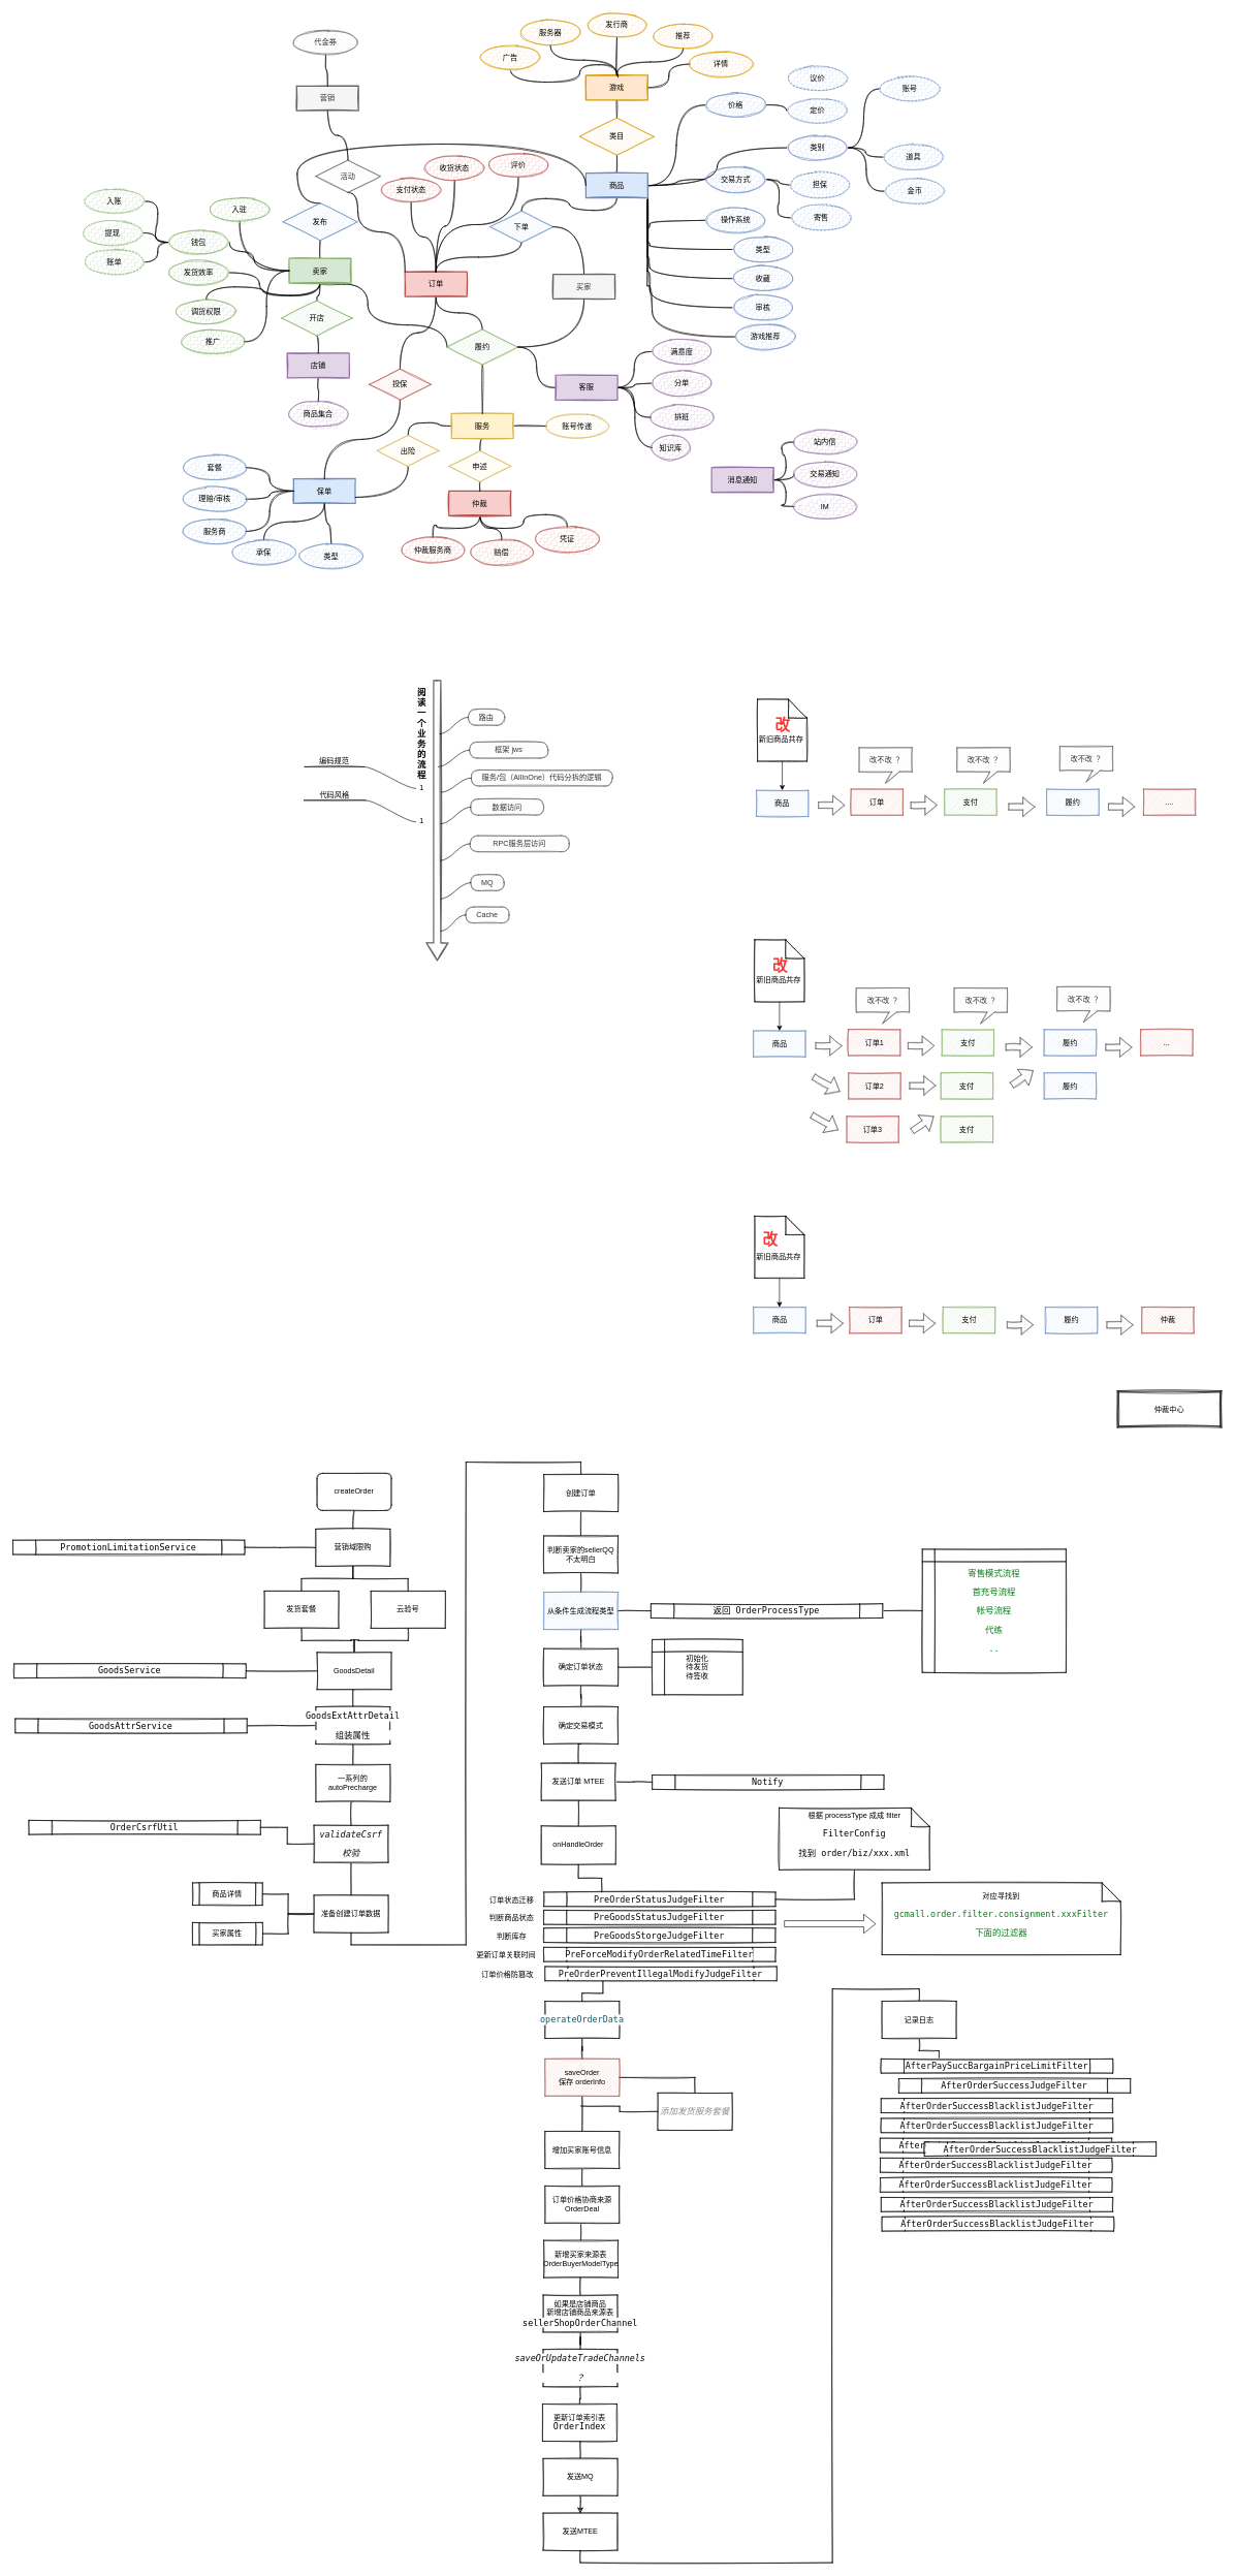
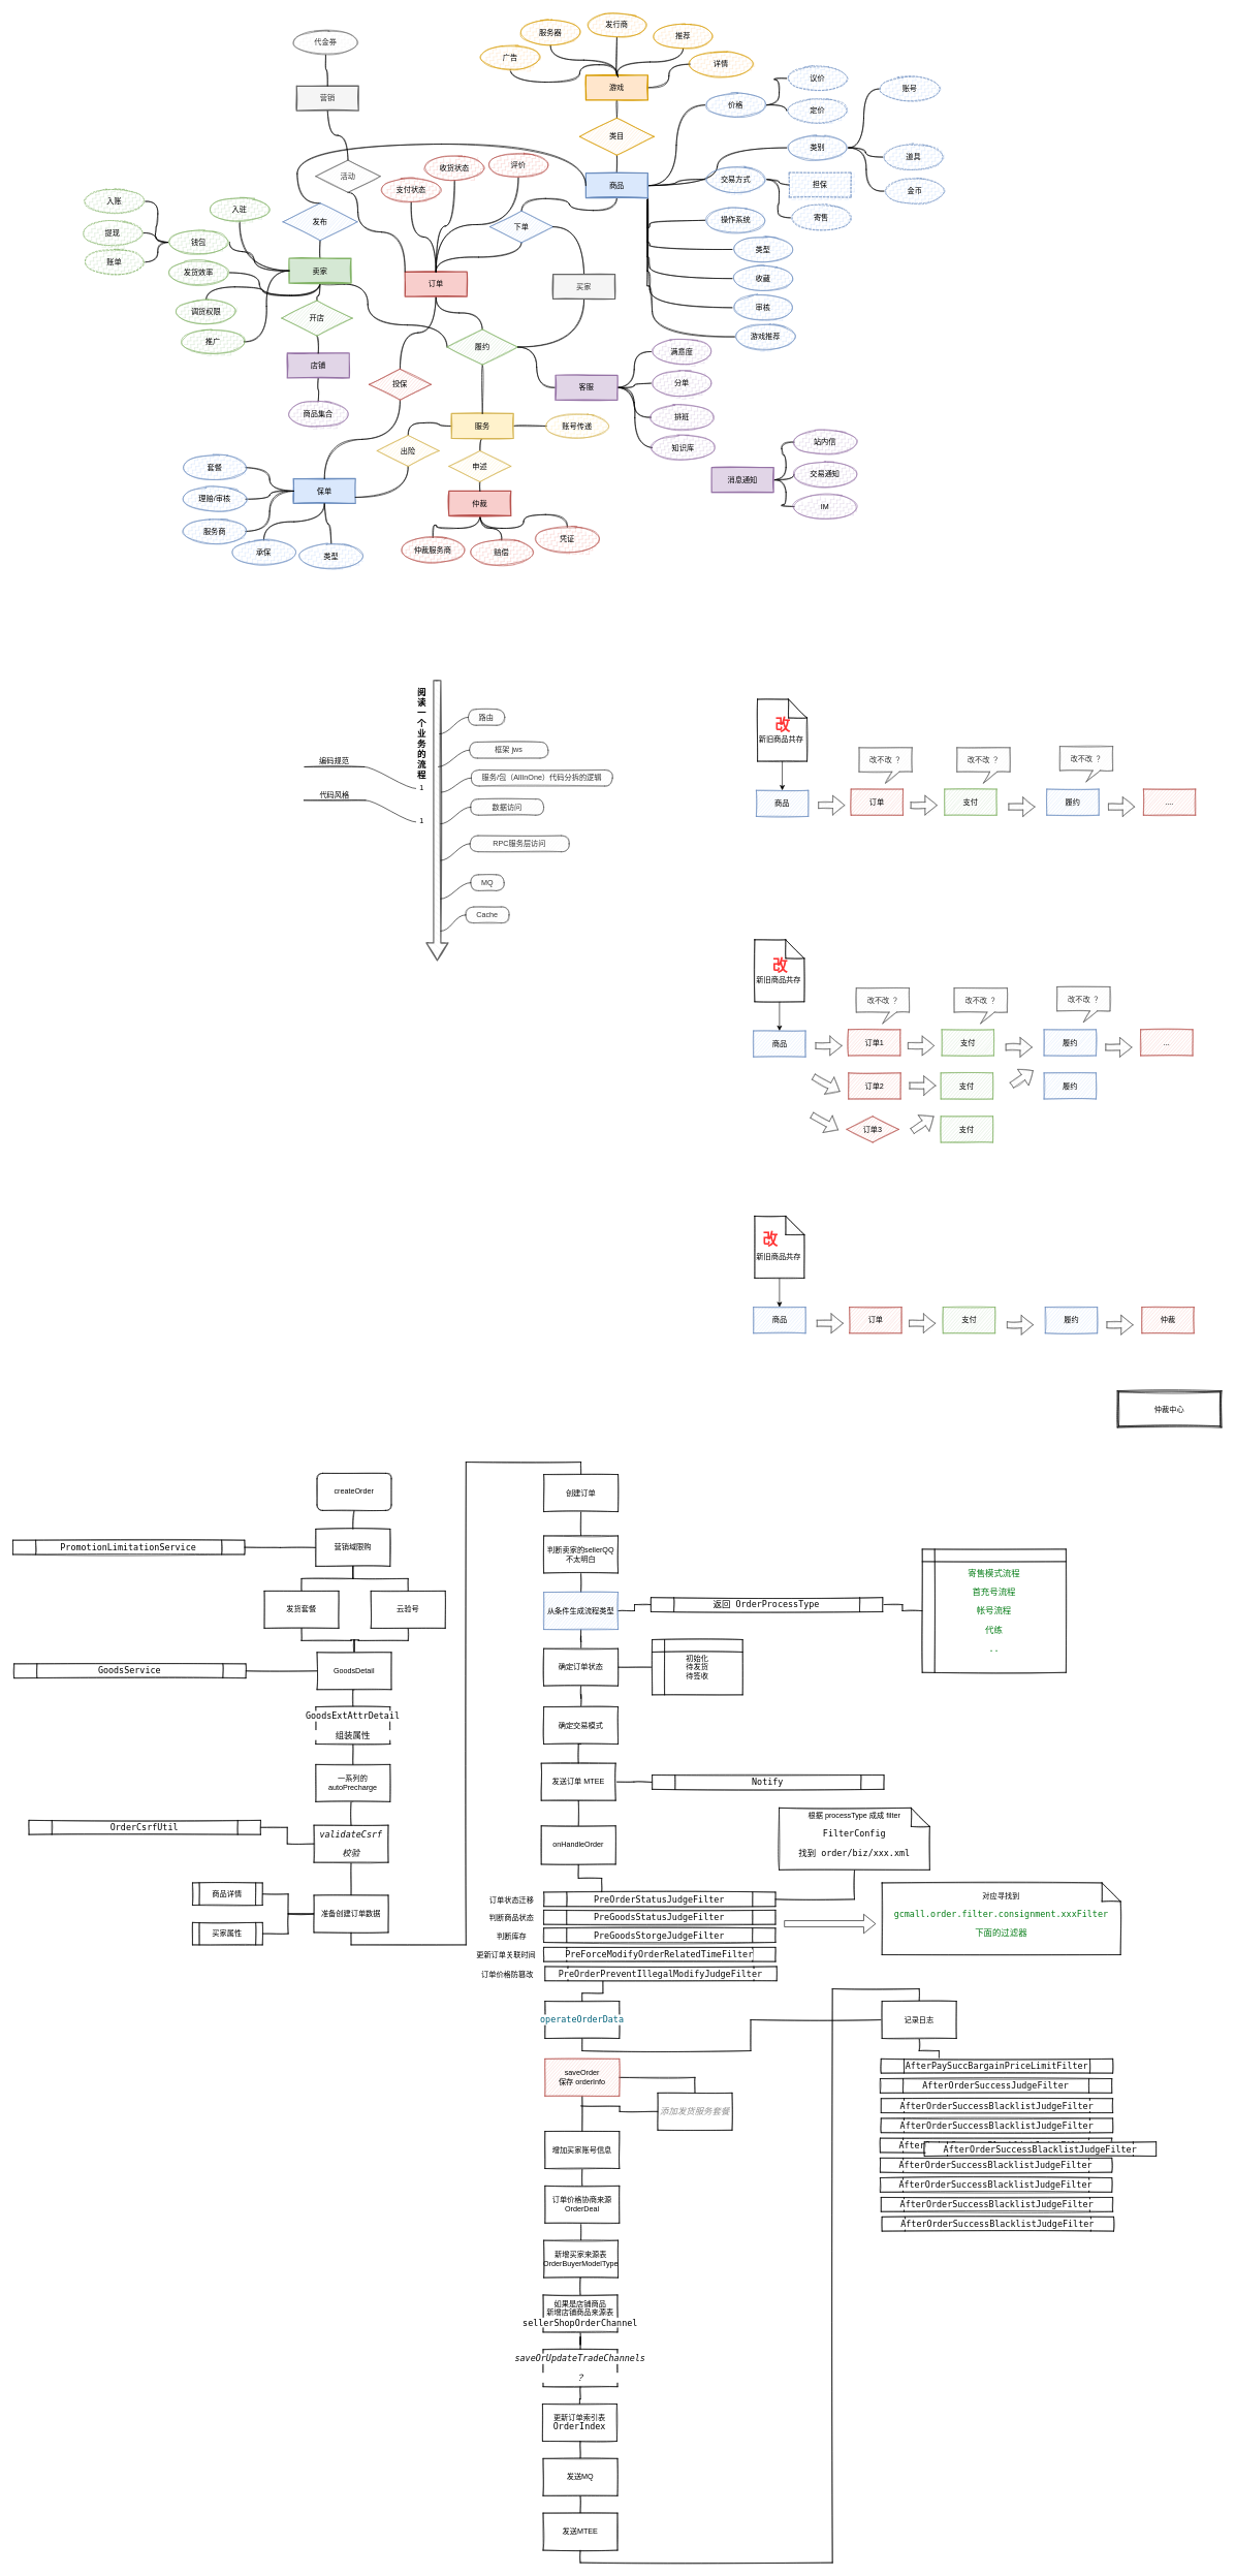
+ <mxCell id="25" style="edgeStyle=orthogonalEdgeStyle;curved=1;rounded=0;sketch=1;orthogonalLoop=1;jettySize=auto;html=1;exitX=1;exitY=0.5;exitDx=0;exitDy=0;entryX=0;entryY=0.5;entryDx=0;entryDy=0;endArrow=none;endFill=0;" edge="1" parent="1" source="27" target="28"><mxGeometry relative="1" as="geometry" /></mxCell>
- <mxCell id="40" value="担保" style="ellipse;whiteSpace=wrap;html=1;align=center;dashed=1;sketch=1;fillColor=#dae8fc;strokeColor=#6c8ebf;fillStyle=zigzag-line;" vertex="1" parent="1"><mxGeometry x="1273" y="278" width="100" height="40" as="geometry" /></mxCell>
+ <mxCell id="40" value="担保" style="whiteSpace=wrap;html=1;align=center;dashed=1;sketch=1;fillColor=#dae8fc;strokeColor=#6c8ebf;fillStyle=zigzag-line;rounded=0;" vertex="1" parent="1"><mxGeometry x="1273" y="278" width="100" height="40" as="geometry" /></mxCell>
- <mxCell id="155" value="知识库" style="ellipse;whiteSpace=wrap;html=1;align=center;sketch=1;fillColor=#e1d5e7;strokeColor=#9673a6;fillStyle=zigzag-line;" vertex="1" parent="1"><mxGeometry x="1052" y="702" width="60" height="40" as="geometry" /></mxCell>
+ <mxCell id="155" value="知识库" style="ellipse;whiteSpace=wrap;html=1;align=center;sketch=1;fillColor=#e1d5e7;strokeColor=#9673a6;fillStyle=zigzag-line;" vertex="1" parent="1"><mxGeometry x="1052" y="702" width="100" height="40" as="geometry" /></mxCell>
- <mxCell id="188" value="订单3" style="rounded=0;whiteSpace=wrap;html=1;sketch=1;strokeWidth=1;fillColor=#f8cecc;strokeColor=#b85450;" vertex="1" parent="1"><mxGeometry x="1366" y="1801" width="84" height="42" as="geometry" /></mxCell>
+ <mxCell id="188" value="订单3" style="rhombus;whiteSpace=wrap;html=1;sketch=1;strokeWidth=1;fillColor=#f8cecc;strokeColor=#b85450;" vertex="1" parent="1"><mxGeometry x="1366" y="1801" width="84" height="42" as="geometry" /></mxCell>
- <mxCell id="257" value="&lt;pre style=&quot;background-color: #ffffff ; color: #080808 ; font-family: &amp;#34;jetbrains mono&amp;#34; , monospace ; font-size: 10.5pt&quot;&gt;&lt;pre style=&quot;font-family: &amp;#34;jetbrains mono&amp;#34; , monospace ; font-size: 10.5pt&quot;&gt;&lt;span style=&quot;color: #000000&quot;&gt;返回 &lt;/span&gt;OrderProcessType&lt;/pre&gt;&lt;/pre&gt;" style="shape=process;whiteSpace=wrap;html=1;backgroundOutline=1;rounded=0;sketch=1;strokeWidth=1;" vertex="1" parent="1"><mxGeometry x="1050" y="2587.5" width="374" height="23" as="geometry" /></mxCell>
+ <mxCell id="257" value="&lt;pre style=&quot;background-color: #ffffff ; color: #080808 ; font-family: &amp;#34;jetbrains mono&amp;#34; , monospace ; font-size: 10.5pt&quot;&gt;&lt;pre style=&quot;font-family: &amp;#34;jetbrains mono&amp;#34; , monospace ; font-size: 10.5pt&quot;&gt;&lt;span style=&quot;color: #000000&quot;&gt;返回 &lt;/span&gt;OrderProcessType&lt;/pre&gt;&lt;/pre&gt;" style="shape=process;whiteSpace=wrap;html=1;backgroundOutline=1;rounded=0;sketch=1;strokeWidth=1;" vertex="1" parent="1"><mxGeometry x="1050" y="2577.5" width="374" height="23" as="geometry" /></mxCell>
- <mxCell id="240" value="&lt;pre style=&quot;background-color: #ffffff ; color: #080808 ; font-family: &amp;#34;jetbrains mono&amp;#34; , monospace ; font-size: 10.5pt&quot;&gt;&lt;pre style=&quot;font-family: &amp;#34;jetbrains mono&amp;#34; , monospace ; font-size: 10.5pt&quot;&gt;&lt;pre style=&quot;font-family: &amp;#34;jetbrains mono&amp;#34; , monospace ; font-size: 10.5pt&quot;&gt;&lt;span style=&quot;color: #000000&quot;&gt;GoodsAttrService&lt;/span&gt;&lt;/pre&gt;&lt;/pre&gt;&lt;/pre&gt;" style="shape=process;whiteSpace=wrap;html=1;backgroundOutline=1;rounded=0;sketch=1;strokeWidth=1;" vertex="1" parent="1"><mxGeometry x="24" y="2773" width="374" height="23" as="geometry" /></mxCell>
- <mxCell id="238" style="edgeStyle=orthogonalEdgeStyle;rounded=0;sketch=1;orthogonalLoop=1;jettySize=auto;html=1;exitX=0;exitY=0.5;exitDx=0;exitDy=0;endArrow=none;endFill=0;" edge="1" parent="1" source="239" target="240"><mxGeometry relative="1" as="geometry" /></mxCell>
- <mxCell id="287" style="edgeStyle=orthogonalEdgeStyle;rounded=0;sketch=1;orthogonalLoop=1;jettySize=auto;html=1;exitX=0.5;exitY=1;exitDx=0;exitDy=0;endArrow=none;endFill=0;" edge="1" parent="1" source="288" target="291"><mxGeometry relative="1" as="geometry" /></mxCell>
+ <mxCell id="287" style="edgeStyle=orthogonalEdgeStyle;rounded=0;sketch=1;orthogonalLoop=1;jettySize=auto;html=1;exitX=0.5;exitY=1;exitDx=0;exitDy=0;endArrow=none;endFill=0;" edge="1" parent="1" source="288" target="311"><mxGeometry relative="1" as="geometry" /></mxCell>
- <mxCell id="313" value="&lt;pre style=&quot;background-color: #ffffff ; color: #080808 ; font-family: &amp;#34;jetbrains mono&amp;#34; , monospace ; font-size: 10.5pt&quot;&gt;&lt;pre style=&quot;font-family: &amp;#34;jetbrains mono&amp;#34; , monospace ; font-size: 10.5pt&quot;&gt;&lt;pre style=&quot;font-family: &amp;#34;jetbrains mono&amp;#34; , monospace ; font-size: 10.5pt&quot;&gt;&lt;pre style=&quot;font-family: &amp;#34;jetbrains mono&amp;#34; , monospace ; font-size: 10.5pt&quot;&gt;&lt;pre style=&quot;font-family: &amp;#34;jetbrains mono&amp;#34; , monospace ; font-size: 10.5pt&quot;&gt;AfterOrderSuccessJudgeFilter&lt;/pre&gt;&lt;/pre&gt;&lt;/pre&gt;&lt;/pre&gt;&lt;/pre&gt;" style="shape=process;whiteSpace=wrap;html=1;backgroundOutline=1;rounded=0;sketch=1;strokeWidth=1;" vertex="1" parent="1"><mxGeometry x="1450" y="3354" width="374" height="23" as="geometry" /></mxCell>
+ <mxCell id="313" value="&lt;pre style=&quot;background-color: #ffffff ; color: #080808 ; font-family: &amp;#34;jetbrains mono&amp;#34; , monospace ; font-size: 10.5pt&quot;&gt;&lt;pre style=&quot;font-family: &amp;#34;jetbrains mono&amp;#34; , monospace ; font-size: 10.5pt&quot;&gt;&lt;pre style=&quot;font-family: &amp;#34;jetbrains mono&amp;#34; , monospace ; font-size: 10.5pt&quot;&gt;&lt;pre style=&quot;font-family: &amp;#34;jetbrains mono&amp;#34; , monospace ; font-size: 10.5pt&quot;&gt;&lt;pre style=&quot;font-family: &amp;#34;jetbrains mono&amp;#34; , monospace ; font-size: 10.5pt&quot;&gt;AfterOrderSuccessJudgeFilter&lt;/pre&gt;&lt;/pre&gt;&lt;/pre&gt;&lt;/pre&gt;&lt;/pre&gt;" style="shape=process;whiteSpace=wrap;html=1;backgroundOutline=1;rounded=0;sketch=1;strokeWidth=1;" vertex="1" parent="1"><mxGeometry x="1420" y="3354" width="374" height="23" as="geometry" /></mxCell>
- <mxCell id="306" style="edgeStyle=orthogonalEdgeStyle;rounded=0;sketch=1;orthogonalLoop=1;jettySize=auto;html=1;exitX=0.5;exitY=1;exitDx=0;exitDy=0;entryX=0.5;entryY=0;entryDx=0;entryDy=0;endArrow=classic;endFill=0;" edge="1" parent="1" source="307" target="309"><mxGeometry relative="1" as="geometry" /></mxCell>
+ <mxCell id="306" style="edgeStyle=orthogonalEdgeStyle;rounded=0;sketch=1;orthogonalLoop=1;jettySize=auto;html=1;exitX=0.5;exitY=1;exitDx=0;exitDy=0;entryX=0.5;entryY=0;entryDx=0;entryDy=0;endArrow=none;endFill=0;" edge="1" parent="1" source="307" target="309"><mxGeometry relative="1" as="geometry" /></mxCell>
